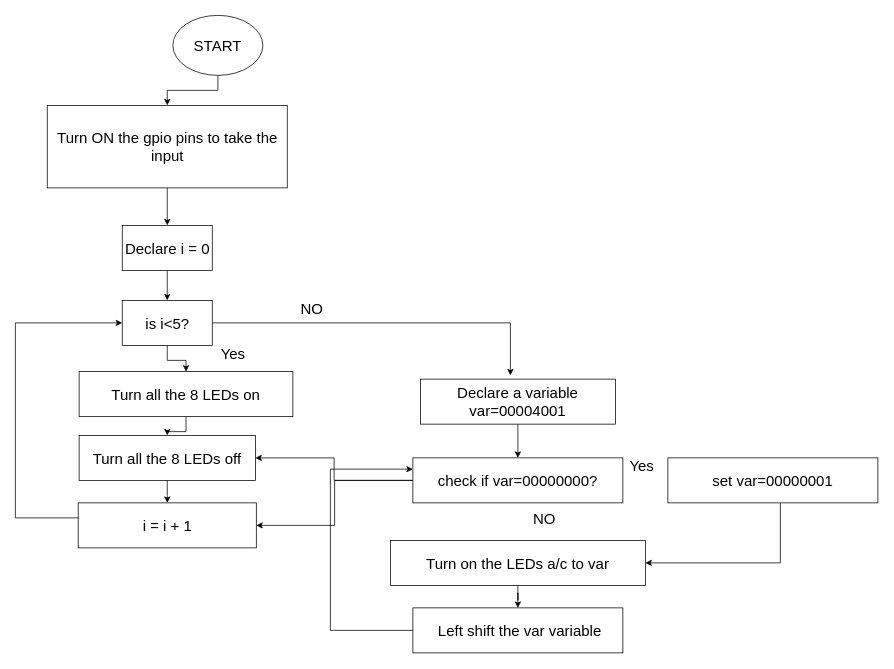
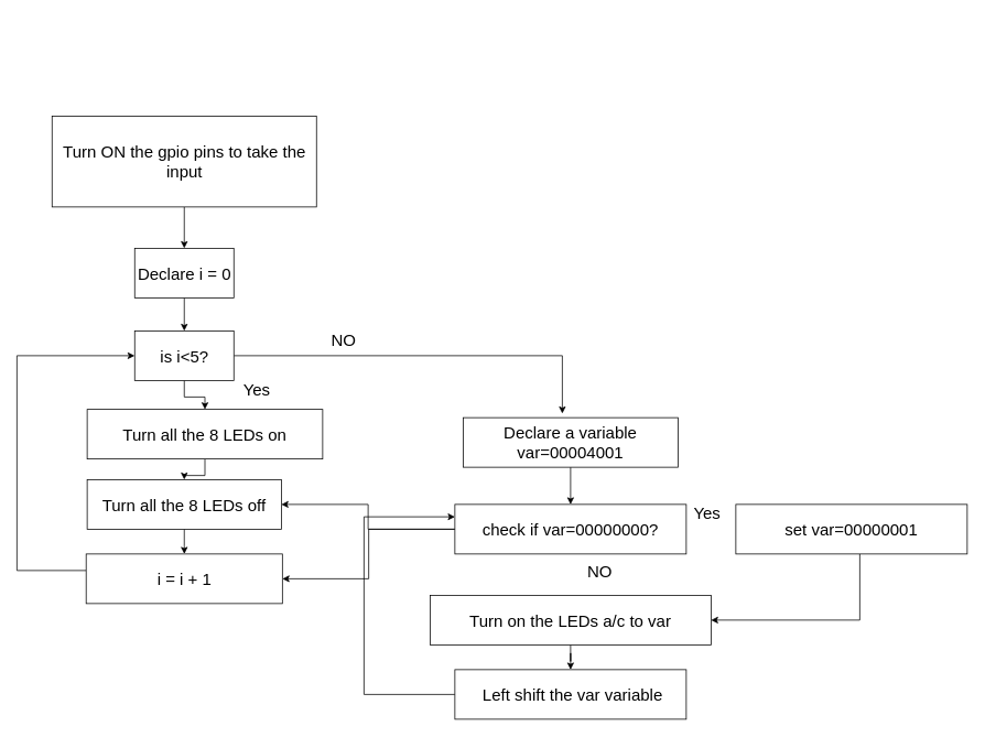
- <mxCell id="3" value="&lt;p style=&quot;line-height: 130% ; font-size: 20px&quot;&gt;START&lt;/p&gt;" style="ellipse;whiteSpace=wrap;html=1;" vertex="1" parent="1"><mxGeometry x="230" y="20" width="120" height="80" as="geometry" /></mxCell>
- <mxCell id="2" value="" style="edgeStyle=orthogonalEdgeStyle;rounded=0;orthogonalLoop=1;jettySize=auto;html=1;" edge="1" parent="1" source="3" target="5"><mxGeometry relative="1" as="geometry" /></mxCell>
